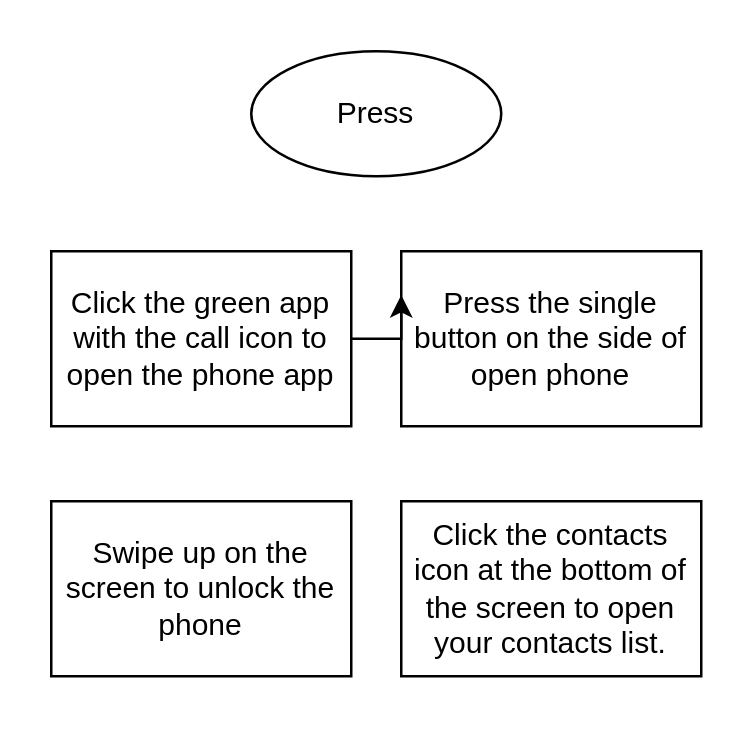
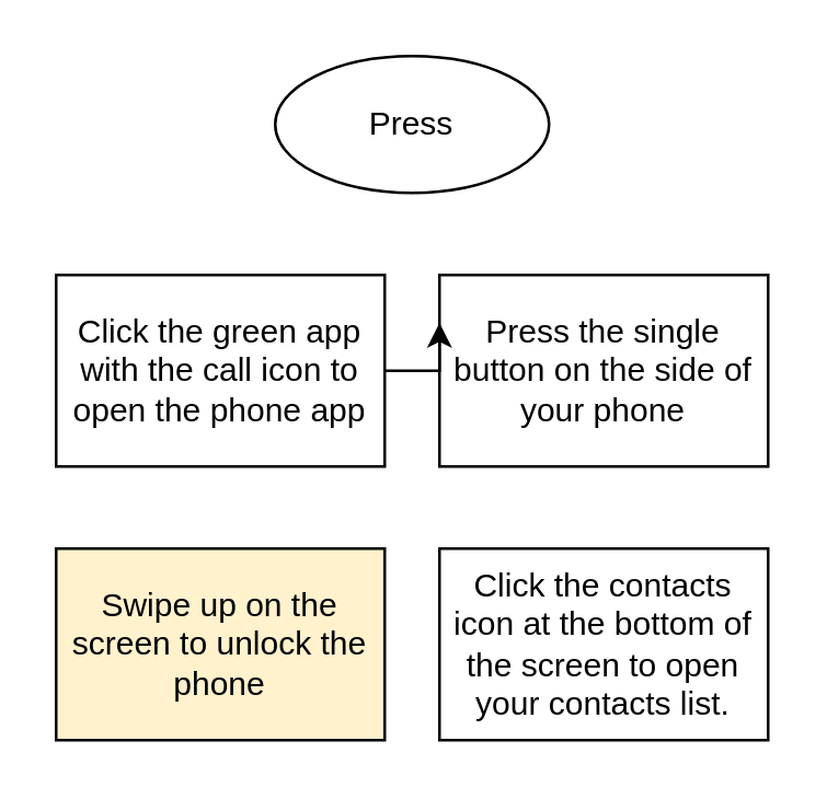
- <mxCell id="3" value="Press the single button on the side of open phone" style="rounded=0;whiteSpace=wrap;html=1;" vertex="1" parent="1"><mxGeometry x="160" y="100" width="120" height="70" as="geometry" /></mxCell>
+ <mxCell id="3" value="Press the single button on the side of your phone" style="rounded=0;whiteSpace=wrap;html=1;" vertex="1" parent="1"><mxGeometry x="160" y="100" width="120" height="70" as="geometry" /></mxCell>
- <mxCell id="4" value="Swipe up on the screen to unlock the phone" style="rounded=0;whiteSpace=wrap;html=1;direction=south;" vertex="1" parent="1"><mxGeometry x="20" y="200" width="120" height="70" as="geometry" /></mxCell>
+ <mxCell id="4" value="Swipe up on the screen to unlock the phone" style="rounded=0;whiteSpace=wrap;html=1;direction=south;fillColor=#fff2cc;" vertex="1" parent="1"><mxGeometry x="20" y="200" width="120" height="70" as="geometry" /></mxCell>
